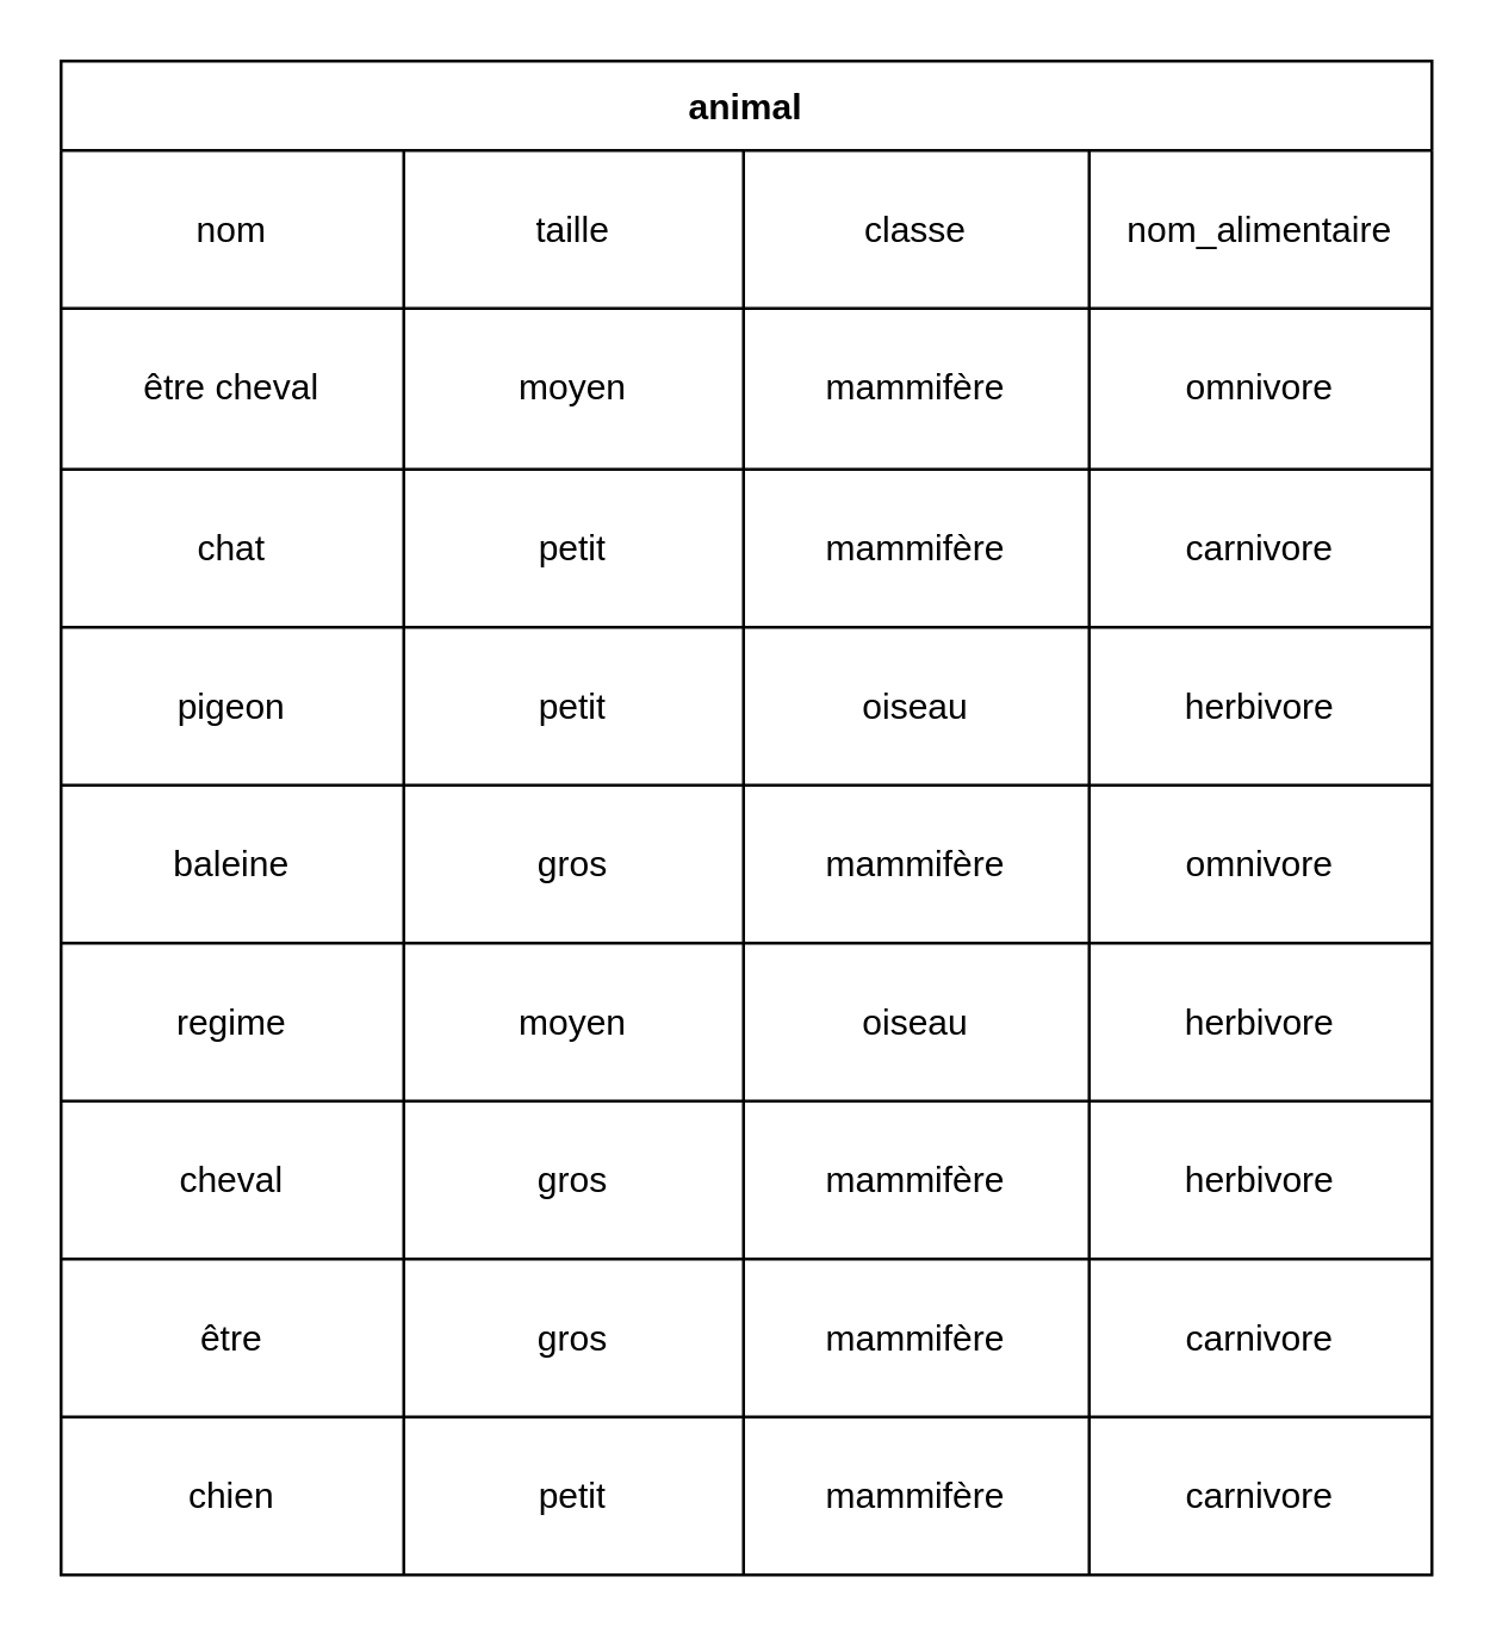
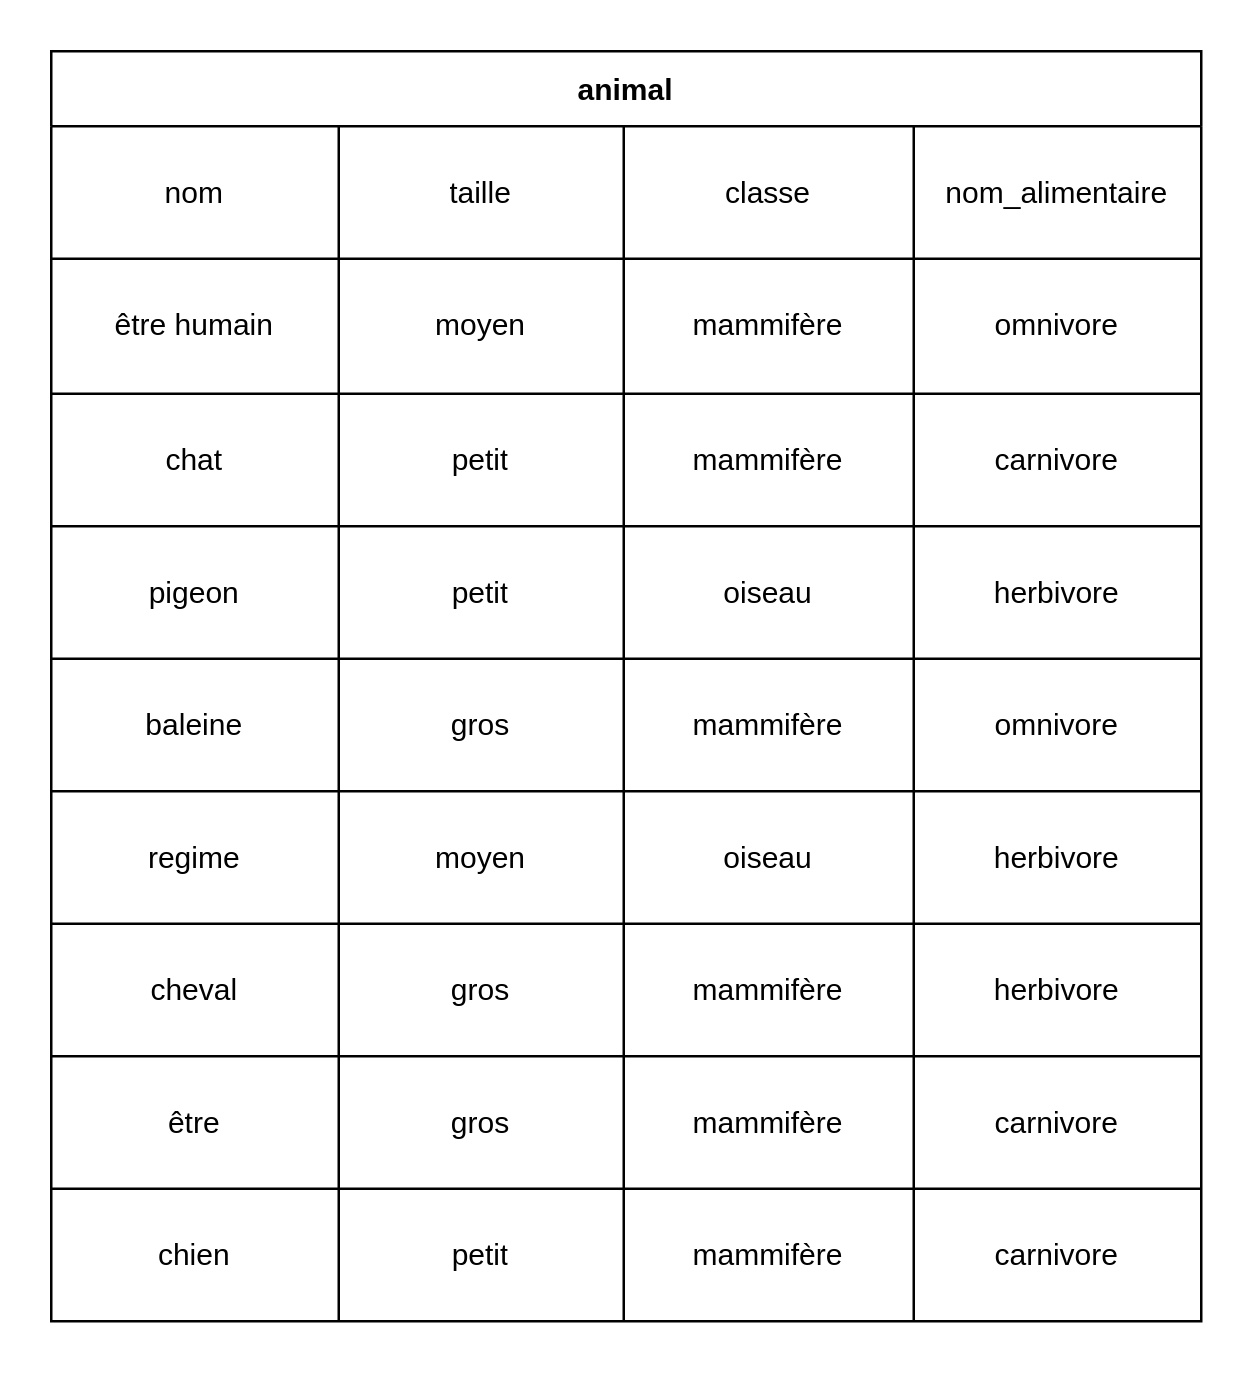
- <mxCell id="9" value="être cheval" style="shape=partialRectangle;html=1;whiteSpace=wrap;connectable=0;fillColor=none;top=0;left=0;bottom=0;right=0;overflow=hidden;" vertex="1" parent="8"><mxGeometry width="115" height="54" as="geometry"><mxRectangle width="115" height="54" as="alternateBounds" /></mxGeometry></mxCell>
+ <mxCell id="9" value="être humain" style="shape=partialRectangle;html=1;whiteSpace=wrap;connectable=0;fillColor=none;top=0;left=0;bottom=0;right=0;overflow=hidden;" vertex="1" parent="8"><mxGeometry width="115" height="54" as="geometry"><mxRectangle width="115" height="54" as="alternateBounds" /></mxGeometry></mxCell>
